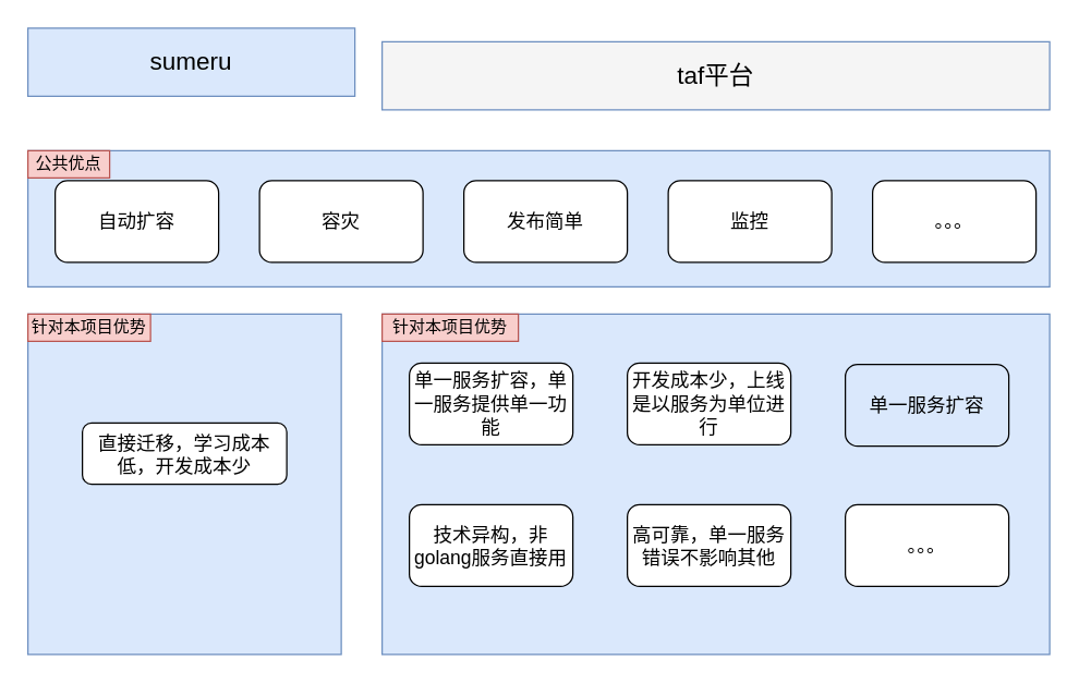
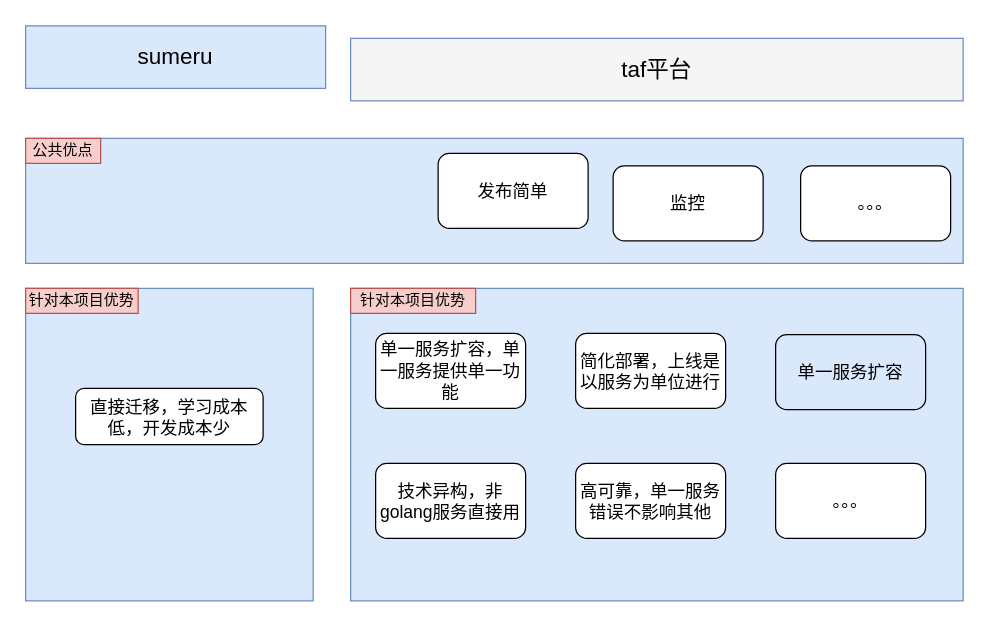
- <mxCell id="6" value="&lt;font style=&quot;font-size: 14px&quot;&gt;自动扩容&lt;/font&gt;" style="rounded=1;whiteSpace=wrap;html=1;" vertex="1" parent="1"><mxGeometry x="40" y="132" width="120" height="60" as="geometry" /></mxCell>
- <mxCell id="7" value="&lt;span style=&quot;font-size: 14px&quot;&gt;容灾&lt;/span&gt;" style="rounded=1;whiteSpace=wrap;html=1;" vertex="1" parent="1"><mxGeometry x="190" y="132" width="120" height="60" as="geometry" /></mxCell>
- <mxCell id="8" value="&lt;font style=&quot;font-size: 14px&quot;&gt;发布简单&lt;/font&gt;" style="rounded=1;whiteSpace=wrap;html=1;" vertex="1" parent="1"><mxGeometry x="340" y="132" width="120" height="60" as="geometry" /></mxCell>
+ <mxCell id="8" value="&lt;font style=&quot;font-size: 14px&quot;&gt;发布简单&lt;/font&gt;" style="rounded=1;whiteSpace=wrap;html=1;" vertex="1" parent="1"><mxGeometry x="350" y="122" width="120" height="60" as="geometry" /></mxCell>
- <mxCell id="17" value="&lt;font style=&quot;font-size: 14px&quot;&gt;开发成本少，上线是以服务为单位进行&lt;/font&gt;" style="rounded=1;whiteSpace=wrap;html=1;" vertex="1" parent="1"><mxGeometry x="460" y="266" width="120" height="60" as="geometry" /></mxCell>
+ <mxCell id="17" value="&lt;font style=&quot;font-size: 14px&quot;&gt;简化部署，上线是以服务为单位进行&lt;/font&gt;" style="rounded=1;whiteSpace=wrap;html=1;" vertex="1" parent="1"><mxGeometry x="460" y="266" width="120" height="60" as="geometry" /></mxCell>
